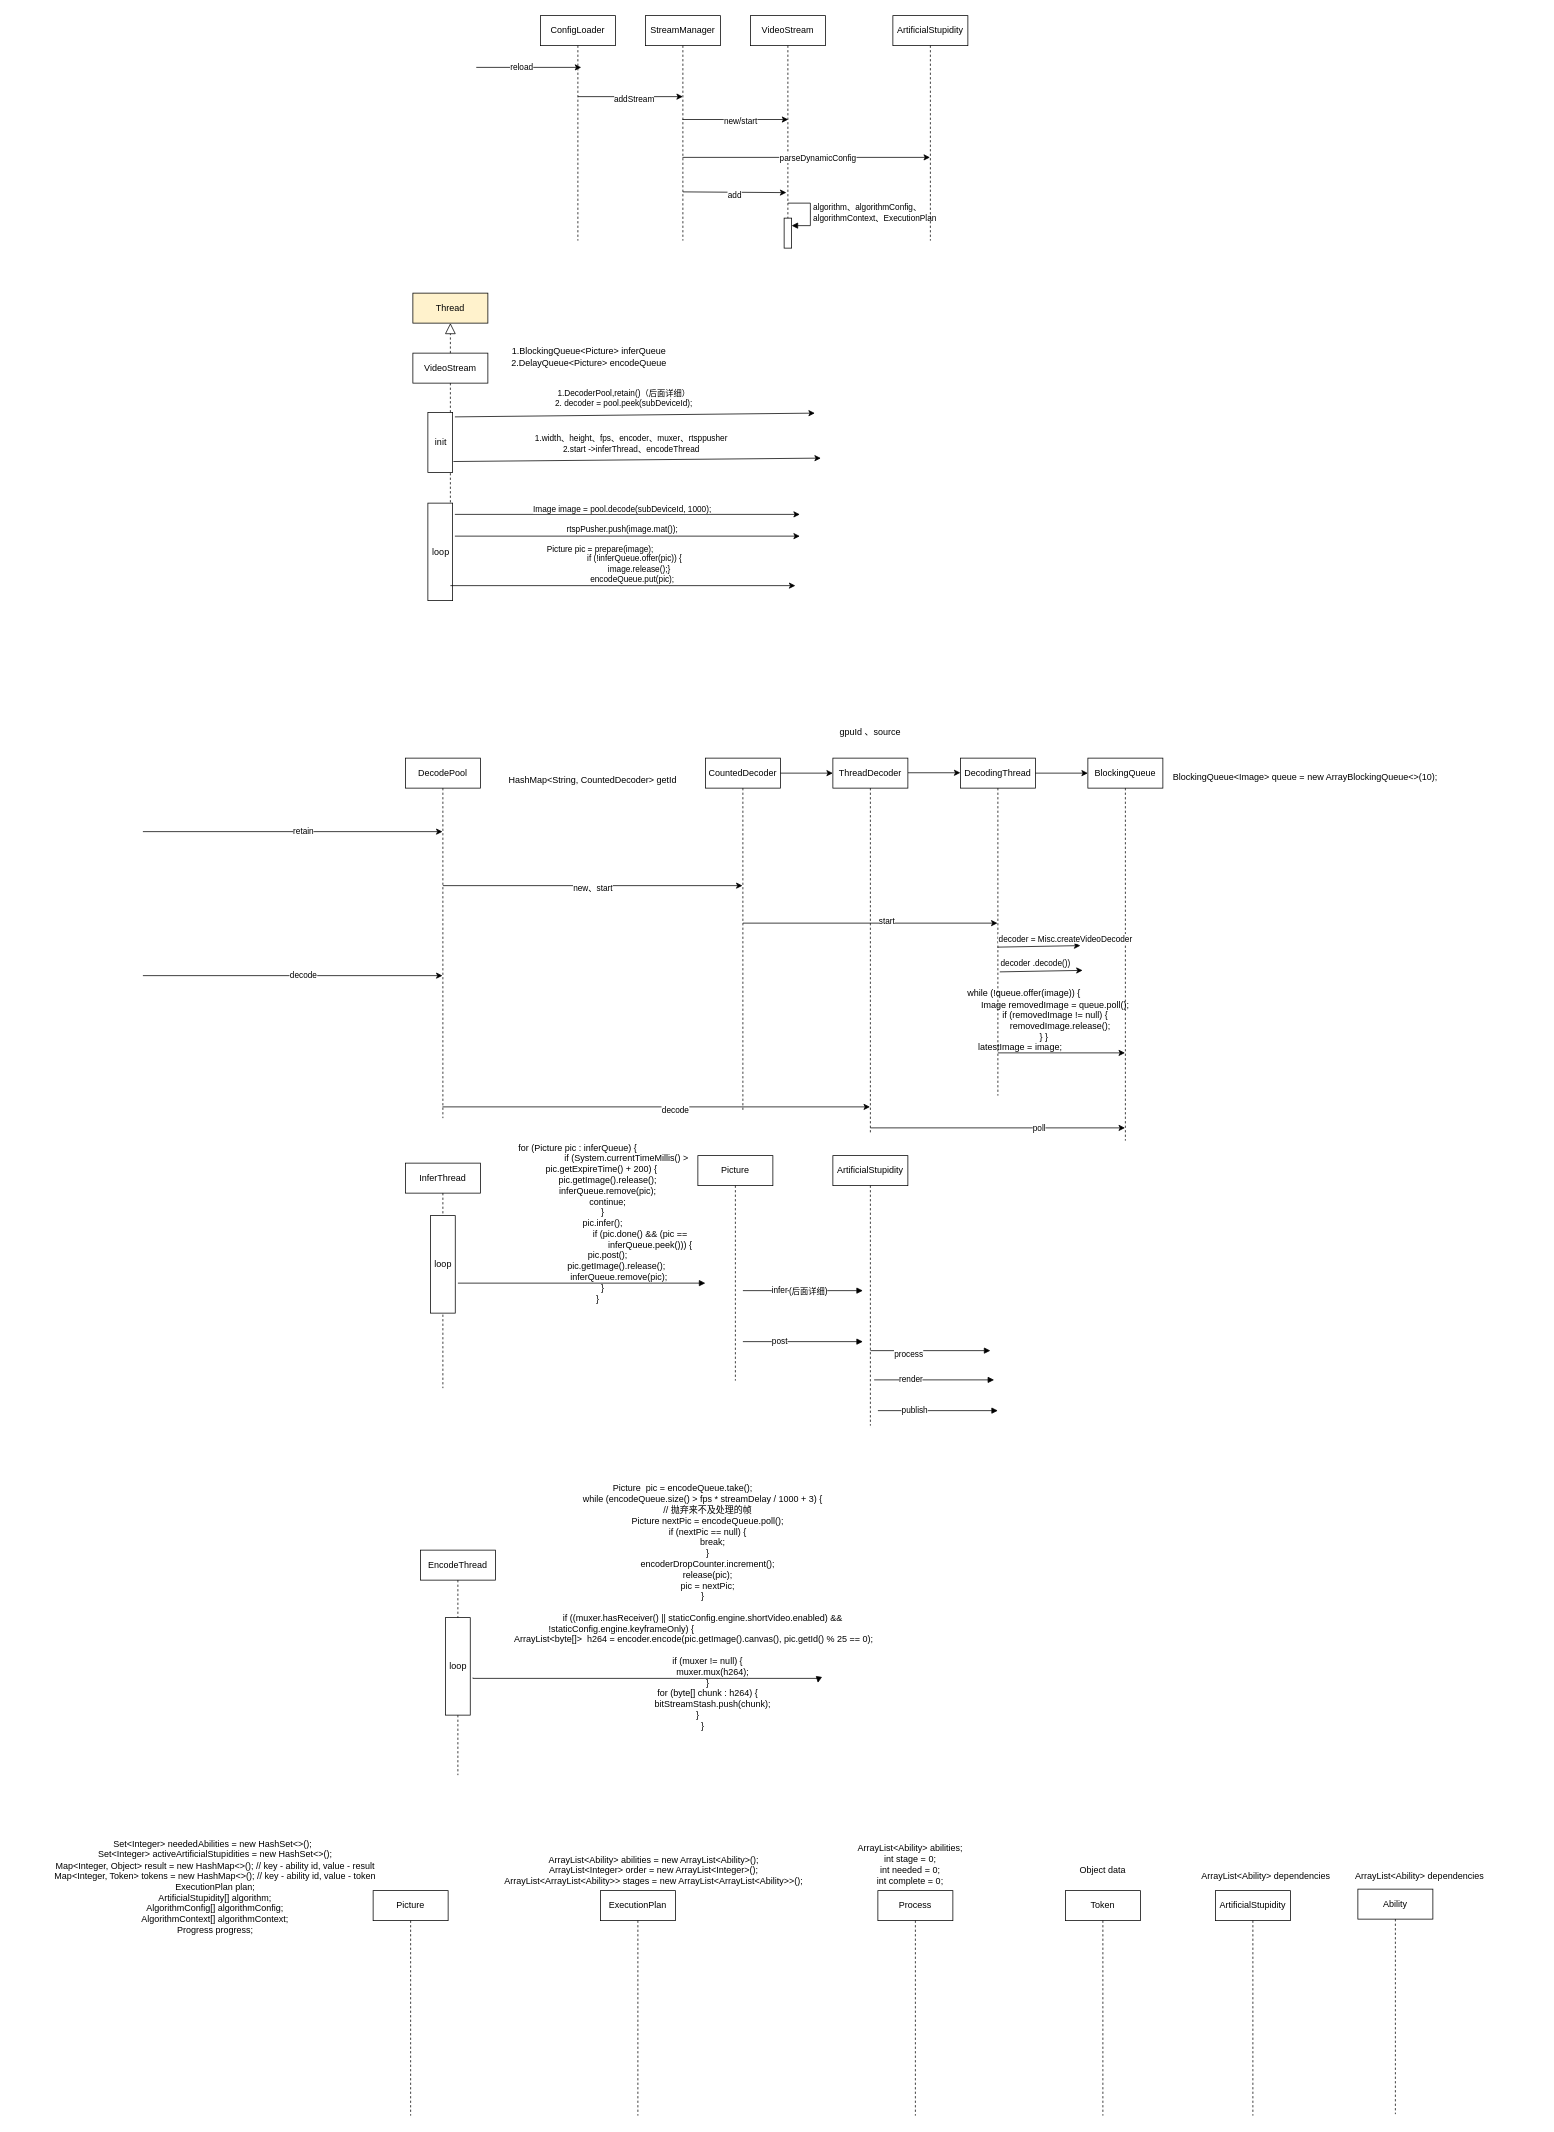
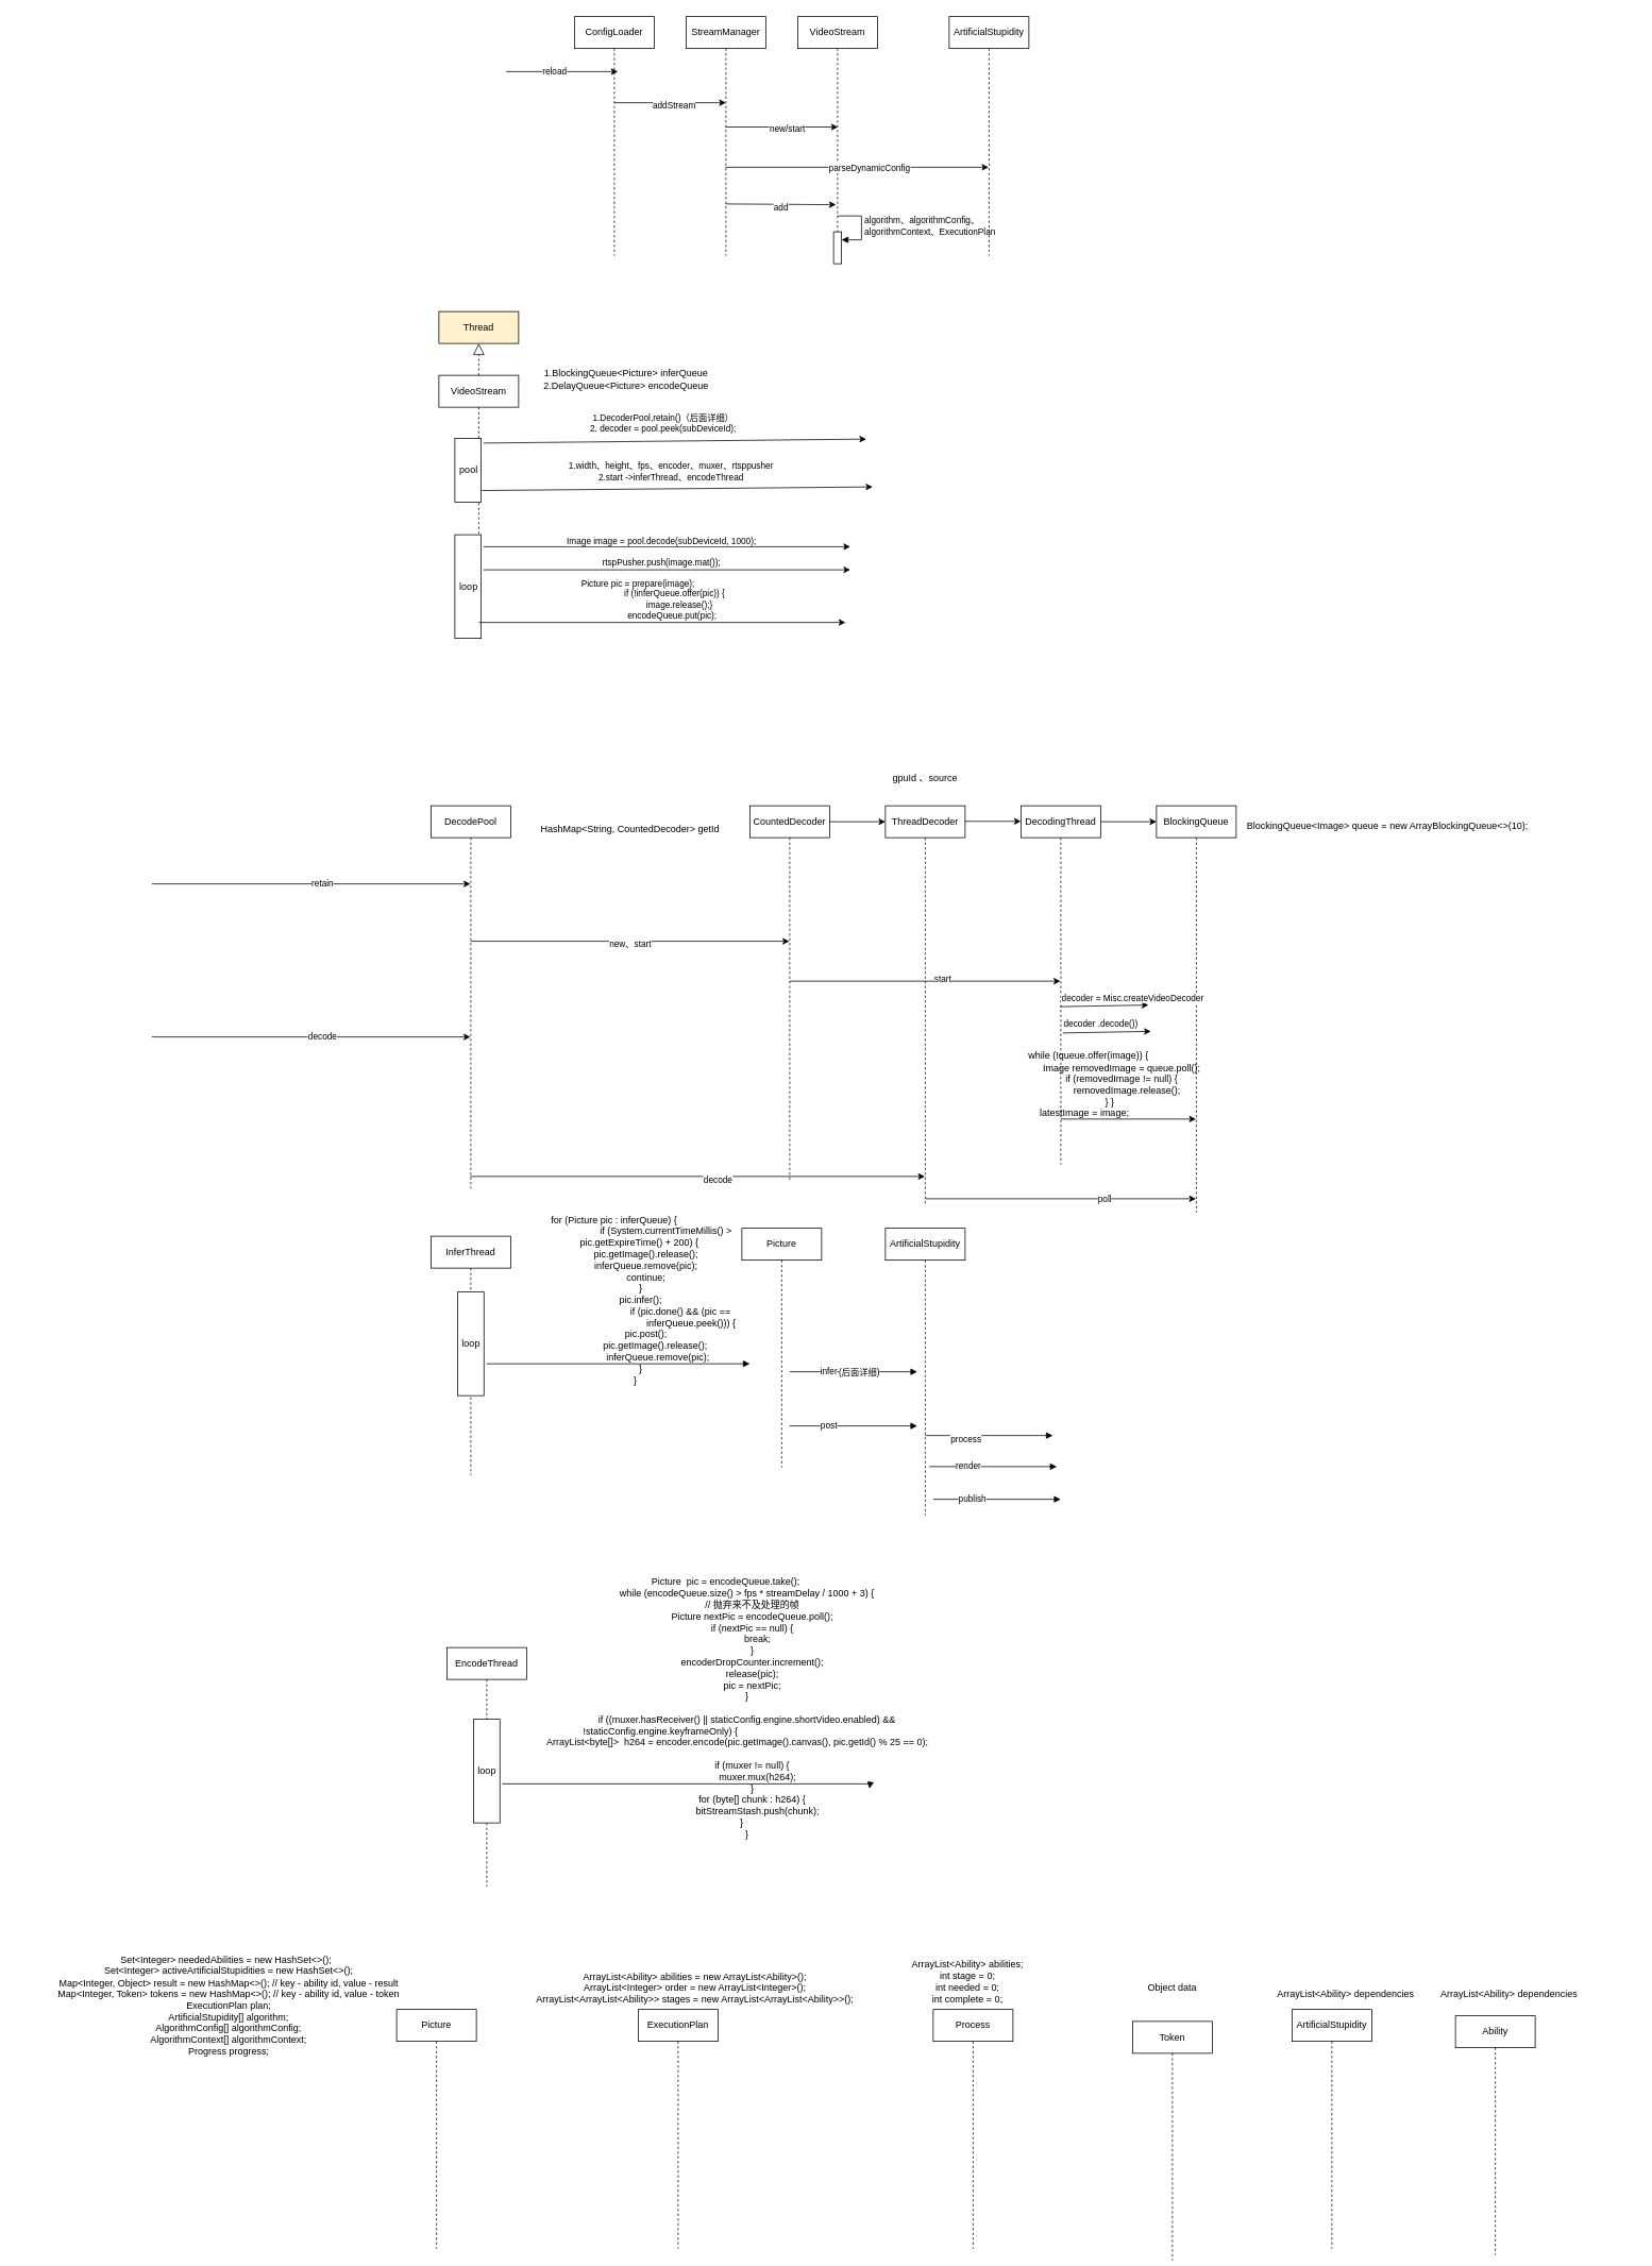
- <mxCell id="19" value="init" style="html=1;points=[[0,0,0,0,5],[0,1,0,0,-5],[1,0,0,0,5],[1,1,0,0,-5]];perimeter=orthogonalPerimeter;outlineConnect=0;targetShapes=umlLifeline;portConstraint=eastwest;newEdgeStyle={&quot;curved&quot;:0,&quot;rounded&quot;:0};" vertex="1" parent="18"><mxGeometry x="20" y="79" width="33" height="80" as="geometry" /></mxCell>
+ <mxCell id="19" value="pool" style="html=1;points=[[0,0,0,0,5],[0,1,0,0,-5],[1,0,0,0,5],[1,1,0,0,-5]];perimeter=orthogonalPerimeter;outlineConnect=0;targetShapes=umlLifeline;portConstraint=eastwest;newEdgeStyle={&quot;curved&quot;:0,&quot;rounded&quot;:0};" vertex="1" parent="18"><mxGeometry x="20" y="79" width="33" height="80" as="geometry" /></mxCell>
- <mxCell id="93" value="Ability" style="shape=umlLifeline;perimeter=lifelinePerimeter;whiteSpace=wrap;html=1;container=1;dropTarget=0;collapsible=0;recursiveResize=0;outlineConnect=0;portConstraint=eastwest;newEdgeStyle={&quot;curved&quot;:0,&quot;rounded&quot;:0};" vertex="1" parent="1"><mxGeometry x="1810" y="2518" width="100" height="300" as="geometry" /></mxCell>
+ <mxCell id="93" value="Ability" style="shape=umlLifeline;perimeter=lifelinePerimeter;whiteSpace=wrap;html=1;container=1;dropTarget=0;collapsible=0;recursiveResize=0;outlineConnect=0;portConstraint=eastwest;newEdgeStyle={&quot;curved&quot;:0,&quot;rounded&quot;:0};" vertex="1" parent="1"><mxGeometry x="1825" y="2528" width="100" height="300" as="geometry" /></mxCell>
- <mxCell id="90" value="Token" style="shape=umlLifeline;perimeter=lifelinePerimeter;whiteSpace=wrap;html=1;container=1;dropTarget=0;collapsible=0;recursiveResize=0;outlineConnect=0;portConstraint=eastwest;newEdgeStyle={&quot;curved&quot;:0,&quot;rounded&quot;:0};" vertex="1" parent="1"><mxGeometry x="1420" y="2520" width="100" height="300" as="geometry" /></mxCell>
+ <mxCell id="90" value="Token" style="shape=umlLifeline;perimeter=lifelinePerimeter;whiteSpace=wrap;html=1;container=1;dropTarget=0;collapsible=0;recursiveResize=0;outlineConnect=0;portConstraint=eastwest;newEdgeStyle={&quot;curved&quot;:0,&quot;rounded&quot;:0};" vertex="1" parent="1"><mxGeometry x="1420" y="2535" width="100" height="300" as="geometry" /></mxCell>
